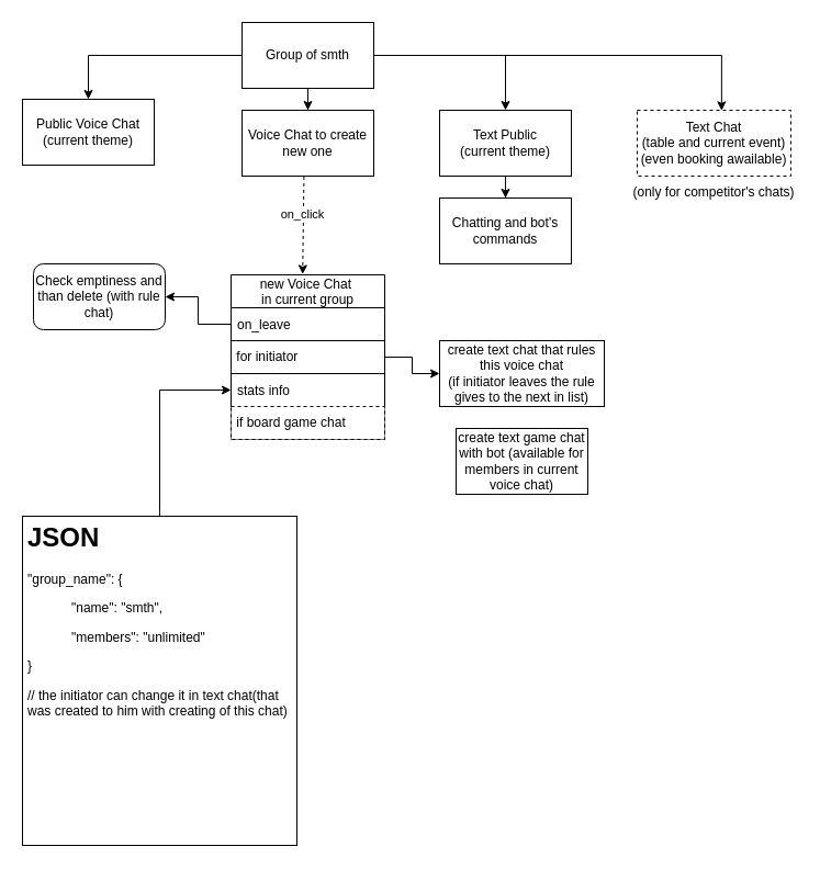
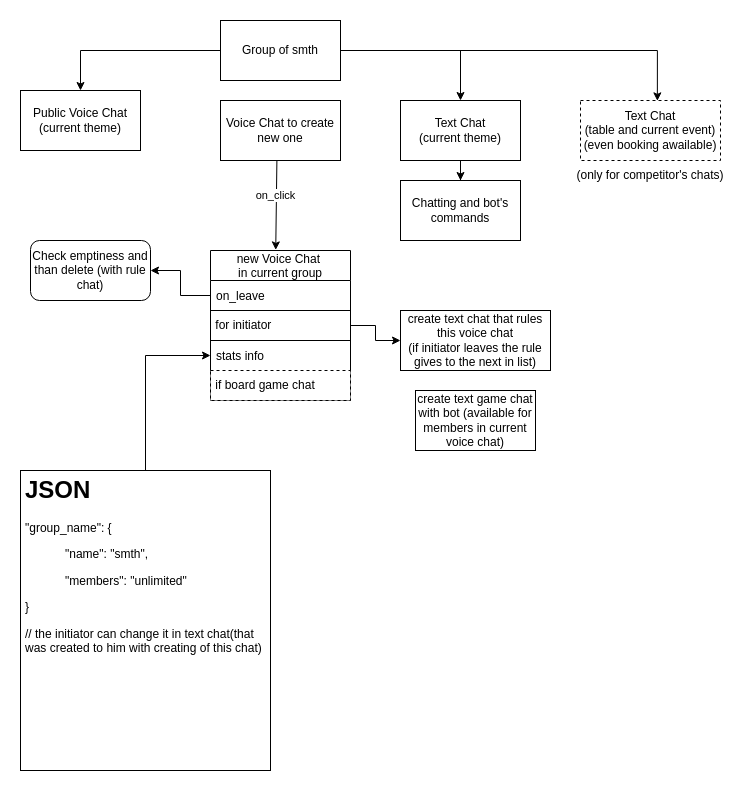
- <mxCell id="3" value="" style="edgeStyle=orthogonalEdgeStyle;rounded=0;orthogonalLoop=1;jettySize=auto;html=1;" parent="1" source="6" target="8" edge="1"><mxGeometry relative="1" as="geometry" /></mxCell>
- <mxCell id="10" value="Text Public &lt;br&gt;(current theme)" style="rounded=0;whiteSpace=wrap;html=1;" parent="1" vertex="1"><mxGeometry x="400" y="100" width="120" height="60" as="geometry" /></mxCell>
+ <mxCell id="10" value="Text Chat &lt;br&gt;(current theme)" style="rounded=0;whiteSpace=wrap;html=1;" parent="1" vertex="1"><mxGeometry x="400" y="100" width="120" height="60" as="geometry" /></mxCell>
- <mxCell id="11" value="" style="endArrow=classic;html=1;rounded=0;exitX=0.47;exitY=1.007;exitDx=0;exitDy=0;exitPerimeter=0;entryX=0.466;entryY=-0.004;entryDx=0;entryDy=0;entryPerimeter=0;dashed=1;" parent="1" source="8" target="13" edge="1"><mxGeometry width="50" height="50" relative="1" as="geometry"><mxPoint x="390" y="240" as="sourcePoint" /><mxPoint x="275.32" y="250.12" as="targetPoint" /></mxGeometry></mxCell>
+ <mxCell id="11" value="" style="endArrow=classic;html=1;rounded=0;exitX=0.47;exitY=1.007;exitDx=0;exitDy=0;exitPerimeter=0;entryX=0.466;entryY=-0.004;entryDx=0;entryDy=0;entryPerimeter=0;" parent="1" source="8" target="13" edge="1"><mxGeometry width="50" height="50" relative="1" as="geometry"><mxPoint x="390" y="240" as="sourcePoint" /><mxPoint x="275.32" y="250.12" as="targetPoint" /></mxGeometry></mxCell>
